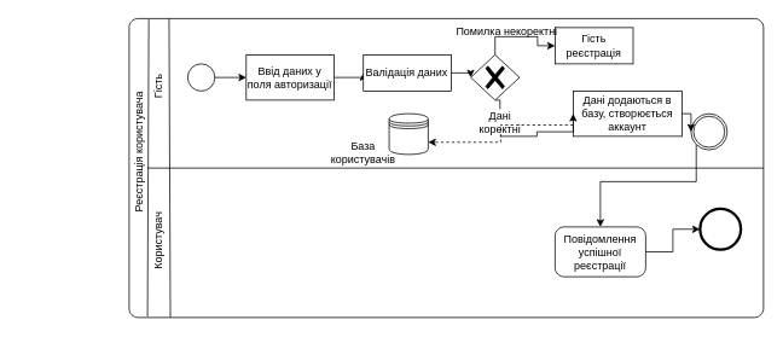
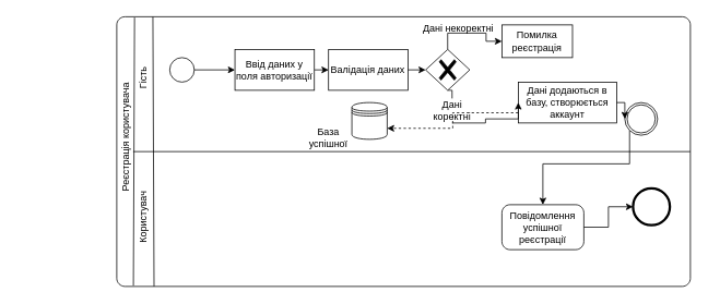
- <mxCell id="18" value="Помилка некоректні" style="text;html=1;strokeColor=none;fillColor=none;align=center;verticalAlign=middle;whiteSpace=wrap;rounded=0;" vertex="1" parent="2"><mxGeometry x="344.615" width="144.308" height="30" as="geometry" /></mxCell>
+ <mxCell id="18" value="Дані некоректні" style="text;html=1;strokeColor=none;fillColor=none;align=center;verticalAlign=middle;whiteSpace=wrap;rounded=0;" vertex="1" parent="2"><mxGeometry x="344.615" width="144.308" height="30" as="geometry" /></mxCell>
- <mxCell id="15" value="Гість реєстрація" style="rounded=0;whiteSpace=wrap;html=1;" vertex="1" parent="2"><mxGeometry x="469.995" y="10" width="86.154" height="40" as="geometry" /></mxCell>
+ <mxCell id="15" value="Помилка реєстрація" style="rounded=0;whiteSpace=wrap;html=1;" vertex="1" parent="2"><mxGeometry x="469.995" y="10" width="86.154" height="40" as="geometry" /></mxCell>
- <mxCell id="10" value="Валідація даних" style="rounded=0;whiteSpace=wrap;html=1;" vertex="1" parent="2"><mxGeometry x="258.462" y="40" width="96.923" height="40" as="geometry" /></mxCell>
+ <mxCell id="10" value="Валідація даних" style="rounded=0;whiteSpace=wrap;html=1;" vertex="1" parent="2"><mxGeometry x="258.462" y="40" width="96.923" height="50" as="geometry" /></mxCell>
- <mxCell id="8" value="Ввід даних у поля авторизації" style="rounded=0;whiteSpace=wrap;html=1;" vertex="1" parent="2"><mxGeometry x="129.231" y="40" width="96.923" height="50" as="geometry" /></mxCell>
+ <mxCell id="8" value="Ввід даних у поля авторизації" style="rounded=0;whiteSpace=wrap;html=1;" vertex="1" parent="2"><mxGeometry x="144.231" y="40" width="96.923" height="50" as="geometry" /></mxCell>
- <mxCell id="28" value="База користувачів" style="text;html=1;strokeColor=none;fillColor=none;align=center;verticalAlign=middle;whiteSpace=wrap;rounded=0;" vertex="1" parent="2"><mxGeometry x="220" y="132.5" width="76.92" height="30" as="geometry" /></mxCell>
+ <mxCell id="28" value="База успішної" style="text;html=1;strokeColor=none;fillColor=none;align=center;verticalAlign=middle;whiteSpace=wrap;rounded=0;" vertex="1" parent="2"><mxGeometry x="220" y="132.5" width="76.92" height="30" as="geometry" /></mxCell>
